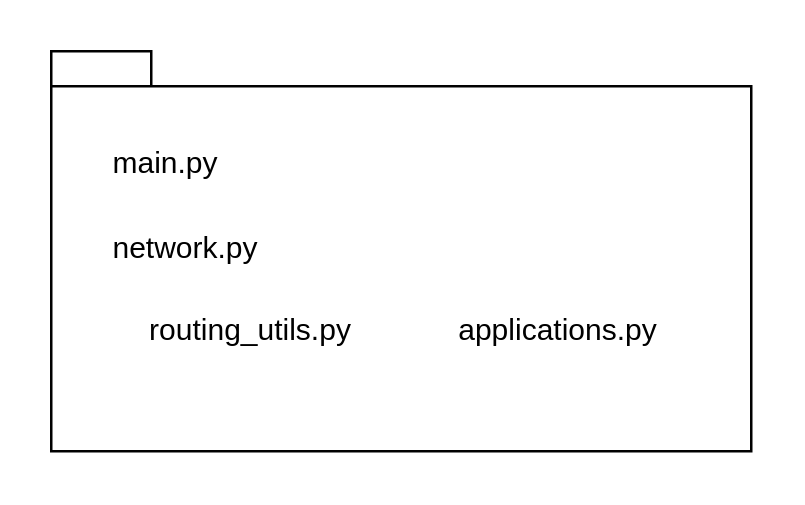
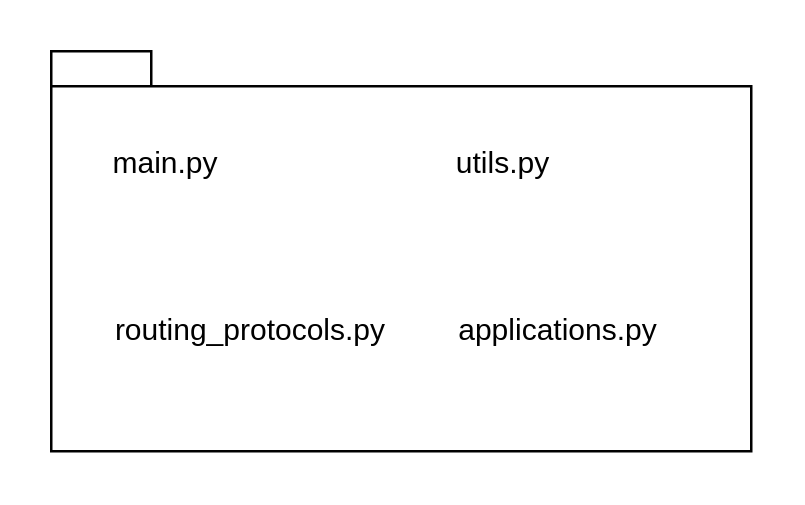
+ <mxCell id="6" value="utils.py" style="text;html=1;align=center;verticalAlign=middle;whiteSpace=wrap;rounded=0;" parent="1" vertex="1"><mxGeometry x="171" y="50" width="60" height="30" as="geometry" /></mxCell>
- <mxCell id="3" value="network.py" style="text;html=1;align=center;verticalAlign=middle;whiteSpace=wrap;rounded=0;" parent="1" vertex="1"><mxGeometry x="44" y="84" width="60" height="30" as="geometry" /></mxCell>
- <mxCell id="4" value="routing_utils.py" style="text;html=1;align=center;verticalAlign=middle;whiteSpace=wrap;rounded=0;" parent="1" vertex="1"><mxGeometry x="30" y="117" width="140" height="30" as="geometry" /></mxCell>
+ <mxCell id="4" value="routing_protocols.py" style="text;html=1;align=center;verticalAlign=middle;whiteSpace=wrap;rounded=0;" parent="1" vertex="1"><mxGeometry x="30" y="117" width="140" height="30" as="geometry" /></mxCell>
